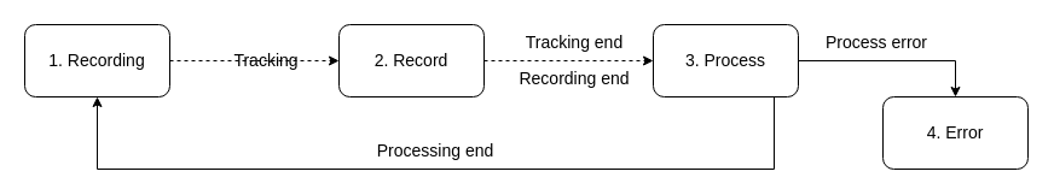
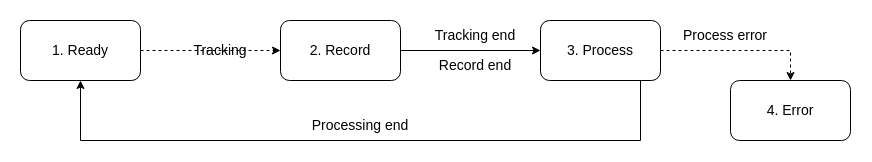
- <mxCell id="4" value="&lt;font style=&quot;font-size: 14px;&quot;&gt;1. Recording&lt;/font&gt;" style="rounded=1;whiteSpace=wrap;html=1;fillColor=none;" vertex="1" parent="1"><mxGeometry y="20" width="120" height="60" as="geometry" x="20" /></mxCell>
+ <mxCell id="4" value="&lt;font style=&quot;font-size: 14px;&quot;&gt;1. Ready&lt;/font&gt;" style="rounded=1;whiteSpace=wrap;html=1;fillColor=none;" vertex="1" parent="1"><mxGeometry y="20" width="120" height="60" as="geometry" x="20" /></mxCell>
- <mxCell id="5" style="edgeStyle=orthogonalEdgeStyle;rounded=0;orthogonalLoop=1;jettySize=auto;html=1;exitX=1;exitY=0.5;exitDx=0;exitDy=0;entryX=0;entryY=0.5;entryDx=0;entryDy=0;dashed=1;" edge="1" parent="1" source="6" target="9"><mxGeometry relative="1" as="geometry" /></mxCell>
+ <mxCell id="5" style="edgeStyle=orthogonalEdgeStyle;rounded=0;orthogonalLoop=1;jettySize=auto;html=1;exitX=1;exitY=0.5;exitDx=0;exitDy=0;entryX=0;entryY=0.5;entryDx=0;entryDy=0;" edge="1" parent="1" source="6" target="9"><mxGeometry relative="1" as="geometry" /></mxCell>
- <mxCell id="8" style="edgeStyle=orthogonalEdgeStyle;rounded=0;orthogonalLoop=1;jettySize=auto;html=1;exitX=1;exitY=0.5;exitDx=0;exitDy=0;entryX=0.5;entryY=0;entryDx=0;entryDy=0;" edge="1" parent="1" source="9" target="10"><mxGeometry relative="1" as="geometry" /></mxCell>
+ <mxCell id="8" style="edgeStyle=orthogonalEdgeStyle;rounded=0;orthogonalLoop=1;jettySize=auto;html=1;exitX=1;exitY=0.5;exitDx=0;exitDy=0;entryX=0.5;entryY=0;entryDx=0;entryDy=0;dashed=1;" edge="1" parent="1" source="9" target="10"><mxGeometry relative="1" as="geometry" /></mxCell>
- <mxCell id="12" value="&lt;div style=&quot;font-size: 14px;&quot; align=&quot;center&quot;&gt;Recording end&lt;/div&gt;" style="text;whiteSpace=wrap;html=1;align=center;" vertex="1" parent="1"><mxGeometry x="425" y="50" width="100" height="30" as="geometry" /></mxCell>
+ <mxCell id="12" value="&lt;div style=&quot;font-size: 14px;&quot; align=&quot;center&quot;&gt;Record end&lt;/div&gt;" style="text;whiteSpace=wrap;html=1;align=center;" vertex="1" parent="1"><mxGeometry x="425" y="50" width="100" height="30" as="geometry" /></mxCell>
